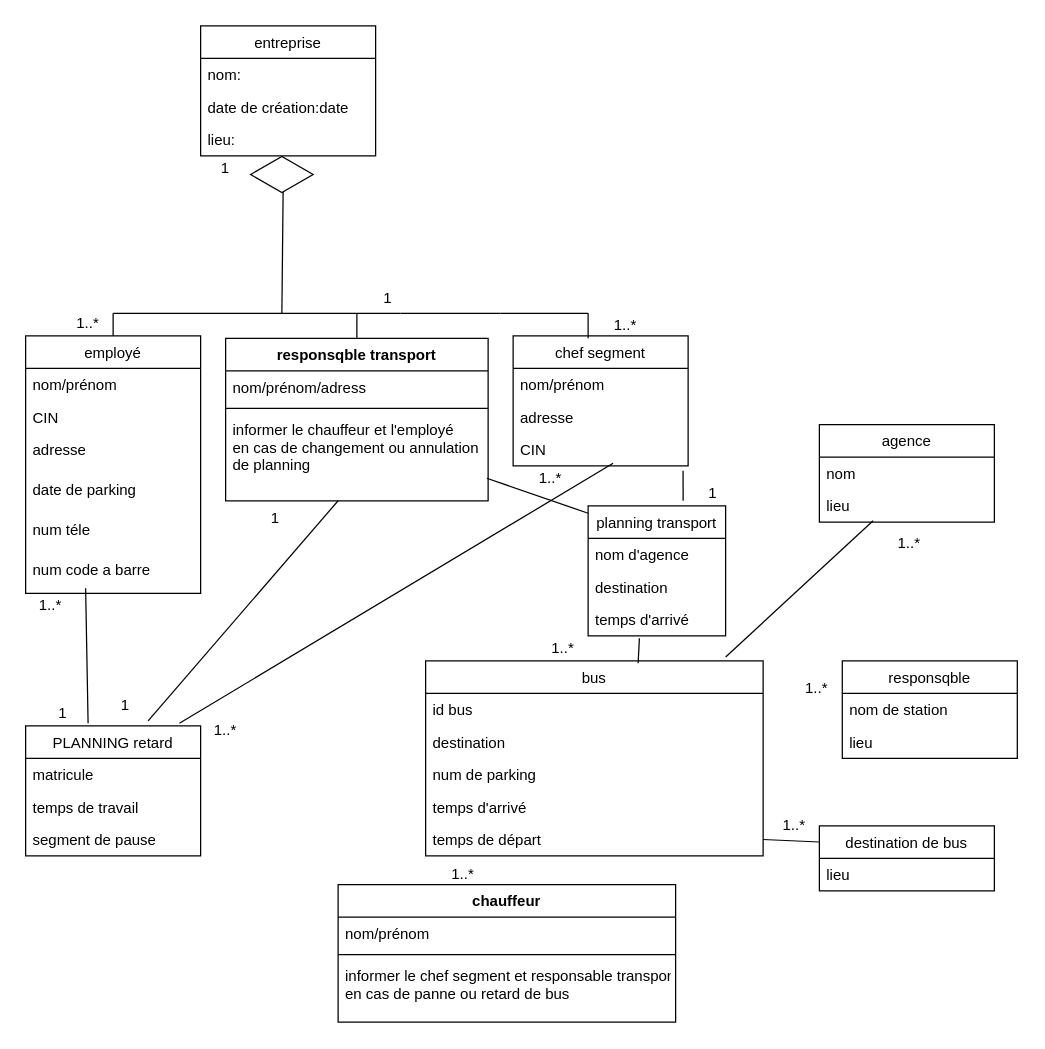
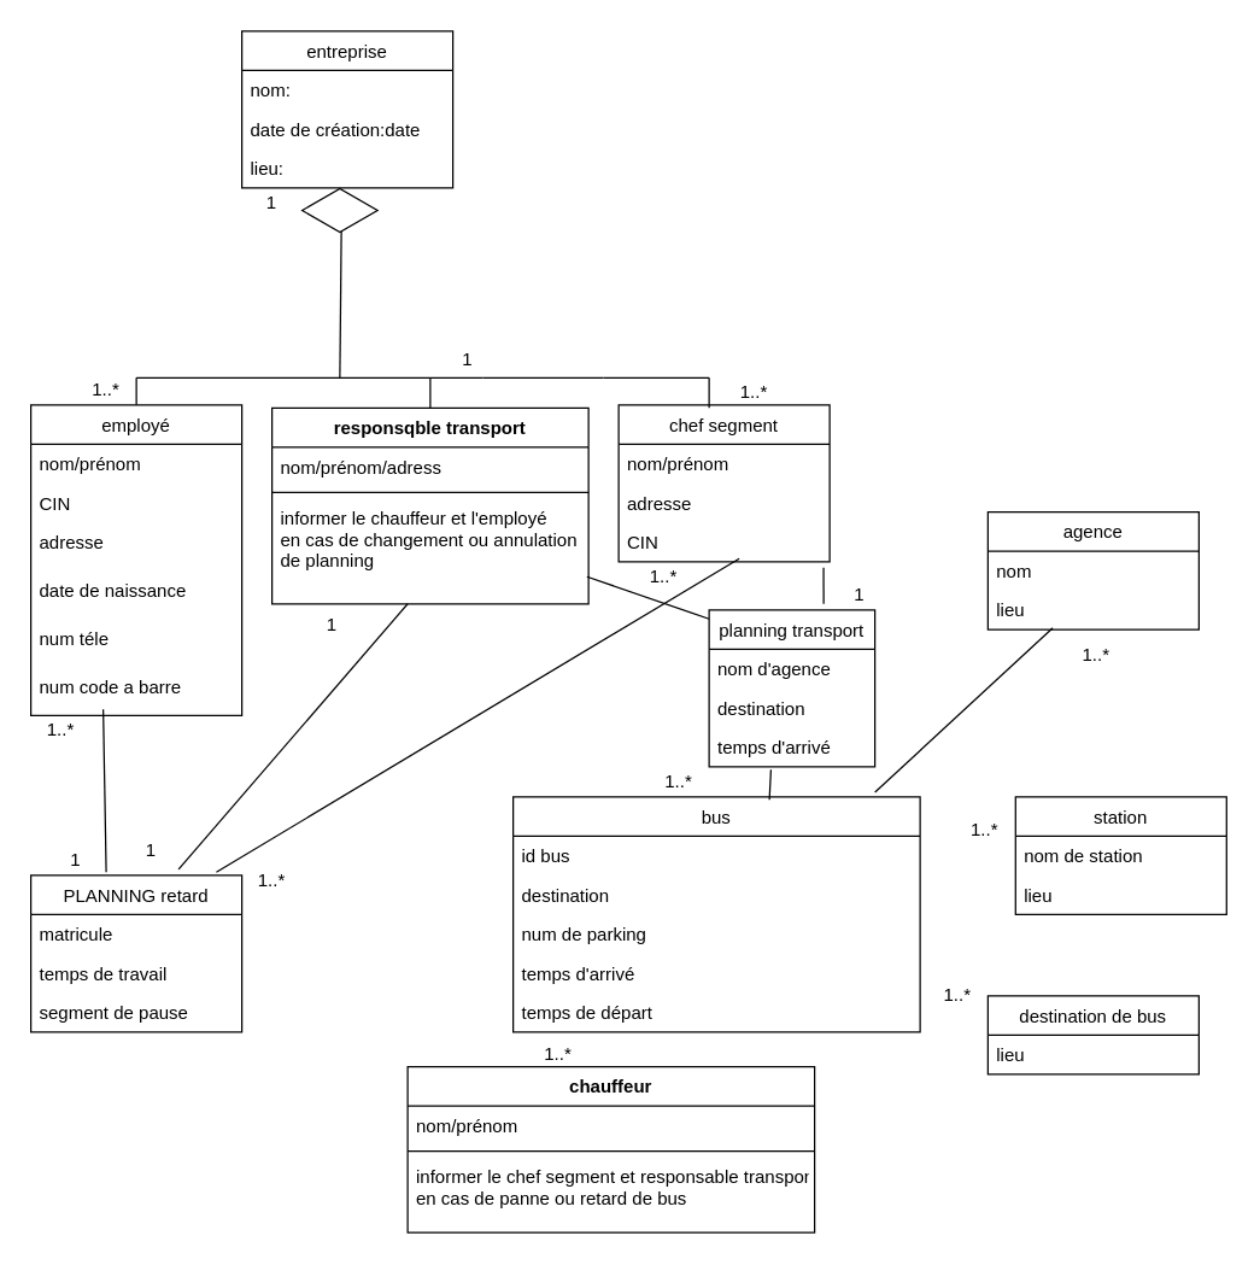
- <mxCell id="14" value="date de parking" style="text;strokeColor=none;fillColor=none;align=left;verticalAlign=top;spacingLeft=4;spacingRight=4;overflow=hidden;rotatable=0;points=[[0,0.5],[1,0.5]];portConstraint=eastwest;" vertex="1" parent="10"><mxGeometry y="110" width="140" height="32" as="geometry" /></mxCell>
+ <mxCell id="14" value="date de naissance" style="text;strokeColor=none;fillColor=none;align=left;verticalAlign=top;spacingLeft=4;spacingRight=4;overflow=hidden;rotatable=0;points=[[0,0.5],[1,0.5]];portConstraint=eastwest;" vertex="1" parent="10"><mxGeometry y="110" width="140" height="32" as="geometry" /></mxCell>
- <mxCell id="43" value="responsqble" style="swimlane;fontStyle=0;childLayout=stackLayout;horizontal=1;startSize=26;fillColor=none;horizontalStack=0;resizeParent=1;resizeParentMax=0;resizeLast=0;collapsible=1;marginBottom=0;" vertex="1" parent="1"><mxGeometry x="673.34" y="528" width="140" height="78" as="geometry" /></mxCell>
+ <mxCell id="43" value="station" style="swimlane;fontStyle=0;childLayout=stackLayout;horizontal=1;startSize=26;fillColor=none;horizontalStack=0;resizeParent=1;resizeParentMax=0;resizeLast=0;collapsible=1;marginBottom=0;" vertex="1" parent="1"><mxGeometry x="673.34" y="528" width="140" height="78" as="geometry" /></mxCell>
- <mxCell id="55" value="" style="endArrow=none;html=1;exitX=1;exitY=0.5;exitDx=0;exitDy=0;entryX=0;entryY=0.25;entryDx=0;entryDy=0;" edge="1" parent="1" source="39" target="46"><mxGeometry width="50" height="50" relative="1" as="geometry"><mxPoint x="580" y="680" as="sourcePoint" /><mxPoint x="630" y="630" as="targetPoint" /></mxGeometry></mxCell>
